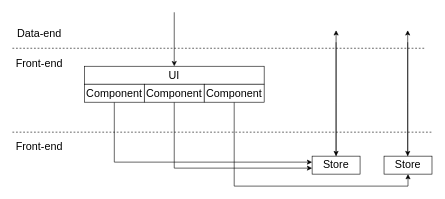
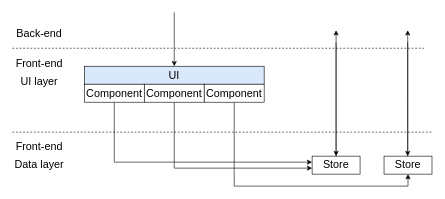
- <mxCell id="3" value="Data-end" style="text;html=1;strokeColor=none;fillColor=none;align=center;verticalAlign=middle;whiteSpace=wrap;rounded=0;fontSize=18;" parent="1" vertex="1"><mxGeometry x="20" y="40" width="90" height="30" as="geometry" /></mxCell>
+ <mxCell id="3" value="Back-end" style="text;html=1;strokeColor=none;fillColor=none;align=center;verticalAlign=middle;whiteSpace=wrap;rounded=0;fontSize=18;" parent="1" vertex="1"><mxGeometry x="20" y="40" width="90" height="30" as="geometry" /></mxCell>
- <mxCell id="5" value="UI" style="rounded=0;whiteSpace=wrap;html=1;fontSize=18;" parent="1" vertex="1"><mxGeometry x="140" y="110" width="300" height="30" as="geometry" /></mxCell>
+ <mxCell id="5" value="UI" style="rounded=0;whiteSpace=wrap;html=1;fontSize=18;fillColor=#dae8fc;" parent="1" vertex="1"><mxGeometry x="140" y="110" width="300" height="30" as="geometry" /></mxCell>
+ <mxCell id="16" value="UI layer" style="text;html=1;strokeColor=none;fillColor=none;align=center;verticalAlign=middle;whiteSpace=wrap;rounded=0;fontSize=18;" parent="1" vertex="1"><mxGeometry x="20" y="120" width="90" height="30" as="geometry" /></mxCell>
+ <mxCell id="17" value="Data layer" style="text;html=1;strokeColor=none;fillColor=none;align=center;verticalAlign=middle;whiteSpace=wrap;rounded=0;fontSize=18;" parent="1" vertex="1"><mxGeometry x="20" y="260" width="90" height="30" as="geometry" /></mxCell>
